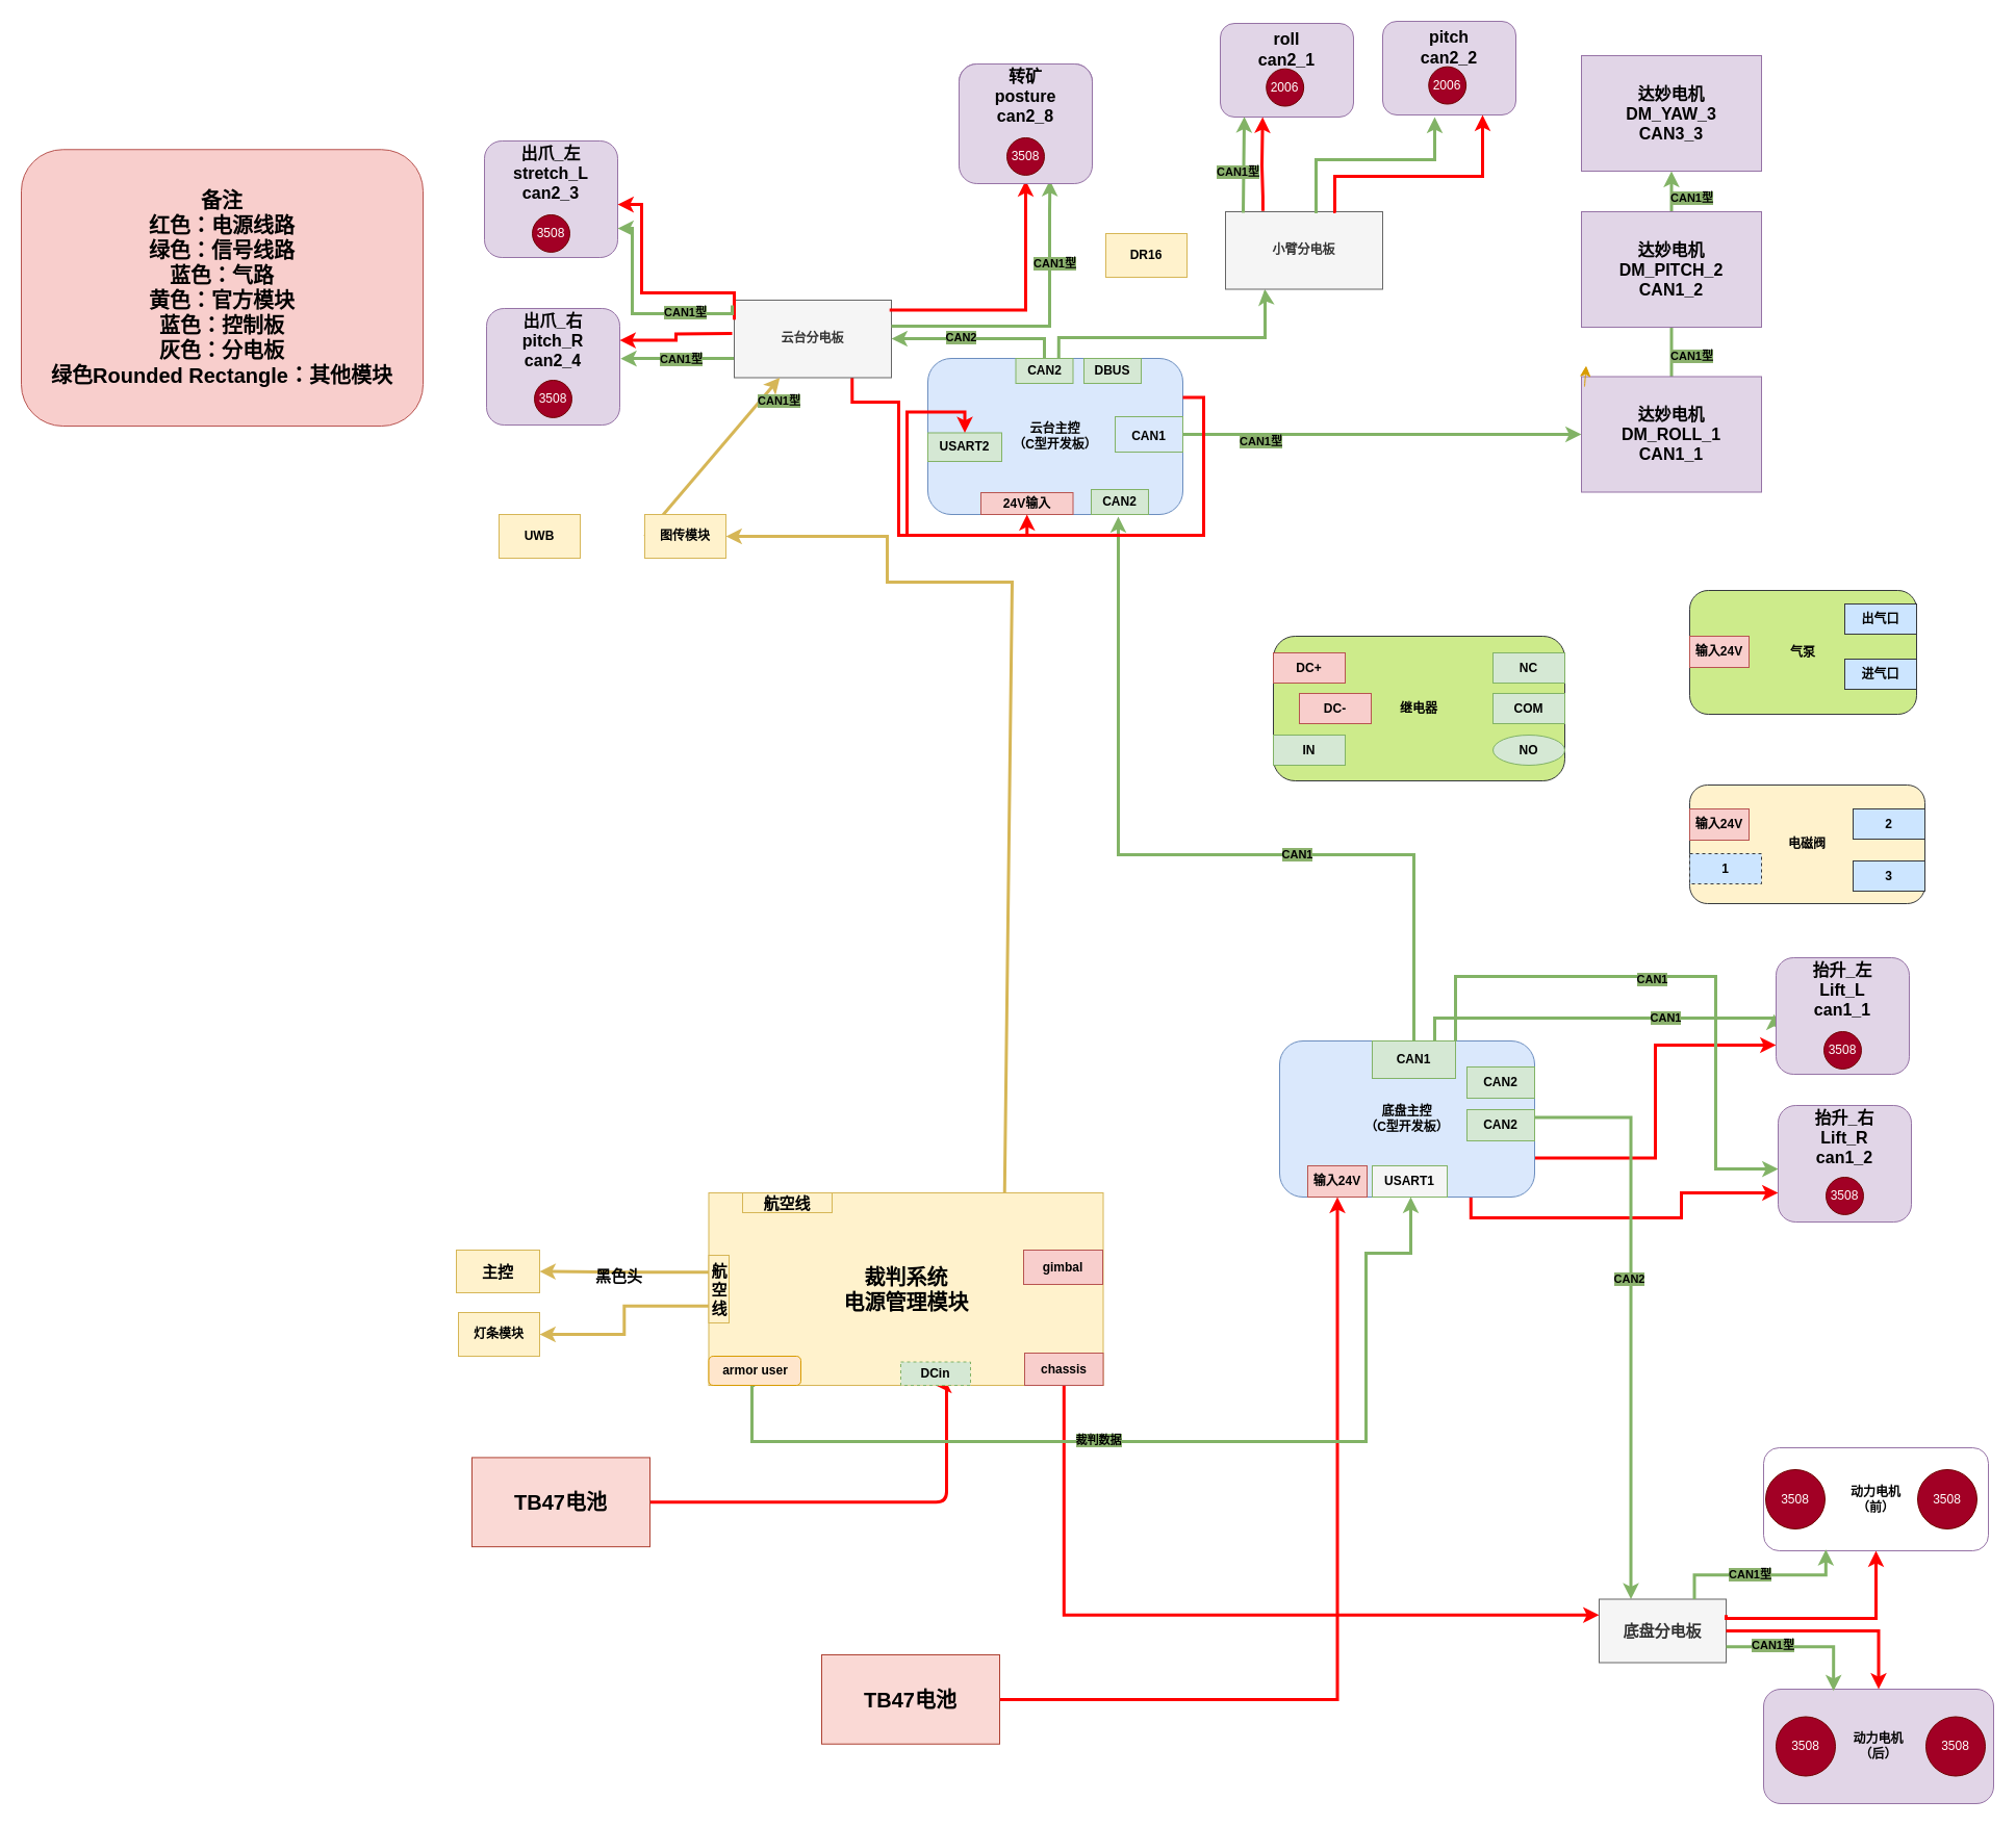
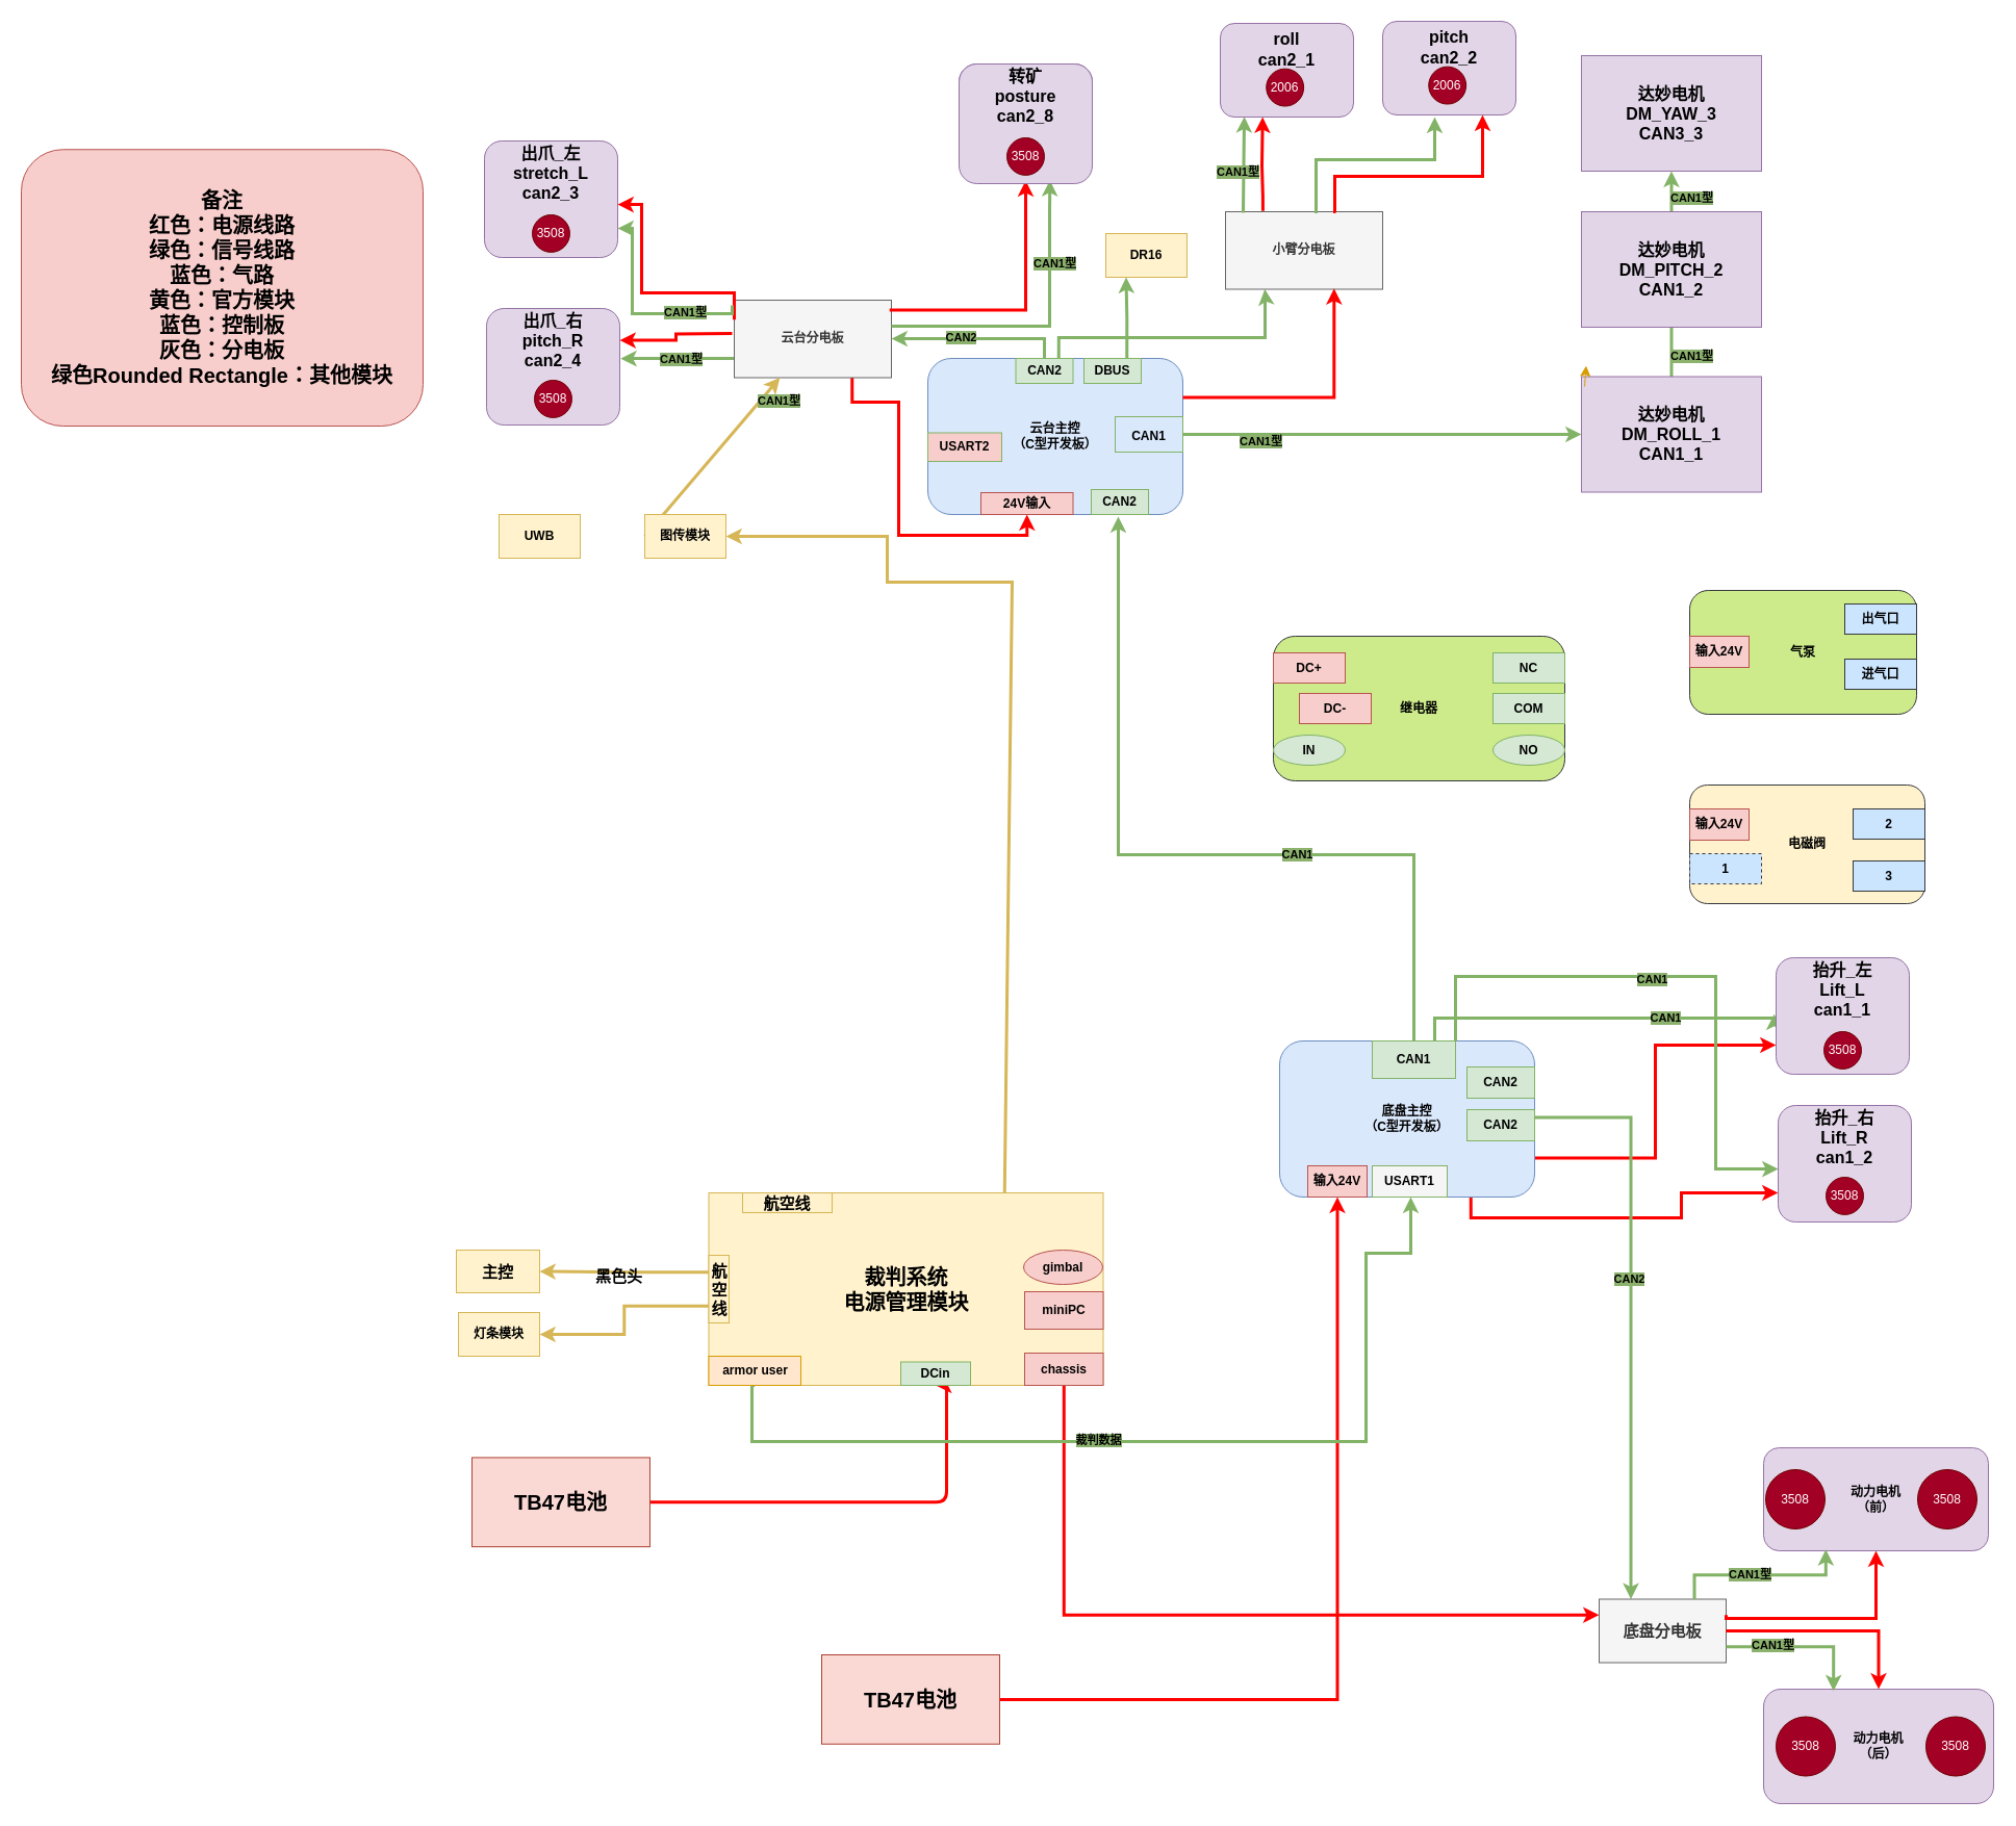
+ <mxCell id="45" style="edgeStyle=orthogonalEdgeStyle;rounded=0;orthogonalLoop=1;jettySize=auto;html=1;exitX=0.75;exitY=0;exitDx=0;exitDy=0;entryX=0.25;entryY=1;entryDx=0;entryDy=0;strokeColor=#82b366;align=center;verticalAlign=middle;fontFamily=Helvetica;fontSize=11;fontColor=default;labelBackgroundColor=default;endArrow=classic;strokeWidth=3;fillColor=#d5e8d4;" edge="1" parent="1" source="46" target="47"><mxGeometry relative="1" as="geometry" /></mxCell>
- <mxCell id="44" value="&lt;b&gt;USART2&lt;/b&gt;" style="rounded=0;whiteSpace=wrap;html=1;fillColor=#d5e8d4;strokeColor=#82b366;" parent="1" vertex="1"><mxGeometry x="891" y="415.5" width="71" height="27.5" as="geometry" /></mxCell>
+ <mxCell id="44" value="&lt;b&gt;USART2&lt;/b&gt;" style="rounded=0;whiteSpace=wrap;html=1;fillColor=#f8cecc;strokeColor=#82b366;" parent="1" vertex="1"><mxGeometry x="891" y="415.5" width="71" height="27.5" as="geometry" /></mxCell>
- <mxCell id="122" style="edgeStyle=orthogonalEdgeStyle;rounded=0;orthogonalLoop=1;jettySize=auto;html=1;exitX=1;exitY=0.25;exitDx=0;exitDy=0;strokeColor=#FF0000;strokeWidth=3;align=center;verticalAlign=middle;fontFamily=Helvetica;fontSize=11;fontColor=default;labelBackgroundColor=default;endArrow=classic;" edge="1" parent="1" source="21" target="44"><mxGeometry relative="1" as="geometry" /></mxCell>
+ <mxCell id="122" style="edgeStyle=orthogonalEdgeStyle;rounded=0;orthogonalLoop=1;jettySize=auto;html=1;exitX=1;exitY=0.25;exitDx=0;exitDy=0;entryX=0.691;entryY=0.991;entryDx=0;entryDy=0;entryPerimeter=0;strokeColor=#FF0000;strokeWidth=3;align=center;verticalAlign=middle;fontFamily=Helvetica;fontSize=11;fontColor=default;labelBackgroundColor=default;endArrow=classic;" edge="1" parent="1" source="21" target="116"><mxGeometry relative="1" as="geometry" /></mxCell>
- <mxCell id="126" value="&lt;font color=&quot;#000000&quot;&gt;&lt;b&gt;IN&lt;/b&gt;&lt;/font&gt;" style="rounded=0;whiteSpace=wrap;html=1;fillColor=#d5e8d4;strokeColor=#82b366;" vertex="1" parent="1"><mxGeometry x="1223" y="706" width="69" height="29" as="geometry" /></mxCell>
+ <mxCell id="126" value="&lt;font color=&quot;#000000&quot;&gt;&lt;b&gt;IN&lt;/b&gt;&lt;/font&gt;" style="ellipse;whiteSpace=wrap;html=1;fillColor=#d5e8d4;strokeColor=#82b366;" vertex="1" parent="1"><mxGeometry x="1223" y="706" width="69" height="29" as="geometry" /></mxCell>
- <mxCell id="13" value="gimbal" style="rounded=0;whiteSpace=wrap;html=1;fillColor=#f8cecc;strokeColor=#b85450;fontStyle=1;fontColor=#000000;" parent="1" vertex="1"><mxGeometry x="983" y="1201" width="76" height="33" as="geometry" /></mxCell>
+ <mxCell id="13" value="gimbal" style="ellipse;whiteSpace=wrap;html=1;fillColor=#f8cecc;strokeColor=#b85450;fontStyle=1;fontColor=#000000;" parent="1" vertex="1"><mxGeometry x="983" y="1201" width="76" height="33" as="geometry" /></mxCell>
+ <mxCell id="9" value="miniPC" style="rounded=0;whiteSpace=wrap;html=1;fillColor=#f8cecc;strokeColor=#b85450;fontStyle=1;fontColor=#000000;" parent="1" vertex="1"><mxGeometry x="984" y="1241" width="75.5" height="36" as="geometry" /></mxCell>
- <mxCell id="69" value="&lt;b&gt;armor user&lt;/b&gt;" style="whiteSpace=wrap;html=1;fillColor=#ffe6cc;strokeColor=#d79b00;rounded=1;" parent="1" vertex="1"><mxGeometry x="680.5" y="1303" width="88.5" height="28" as="geometry" /></mxCell>
+ <mxCell id="69" value="&lt;b&gt;armor user&lt;/b&gt;" style="rounded=0;whiteSpace=wrap;html=1;fillColor=#ffe6cc;strokeColor=#d79b00;" parent="1" vertex="1"><mxGeometry x="680.5" y="1303" width="88.5" height="28" as="geometry" /></mxCell>
- <mxCell id="8" value="&lt;b&gt;DCin&lt;/b&gt;" style="rounded=0;whiteSpace=wrap;html=1;fillColor=#d5e8d4;strokeColor=#82b366;fontColor=#000000;dashed=1;" parent="1" vertex="1"><mxGeometry x="865" y="1308.5" width="67" height="22.5" as="geometry" /></mxCell>
+ <mxCell id="8" value="&lt;b&gt;DCin&lt;/b&gt;" style="rounded=0;whiteSpace=wrap;html=1;fillColor=#d5e8d4;strokeColor=#82b366;fontColor=#000000;" parent="1" vertex="1"><mxGeometry x="865" y="1308.5" width="67" height="22.5" as="geometry" /></mxCell>
- <mxCell id="56" value="动力电机&lt;br&gt;（前）" style="rounded=1;whiteSpace=wrap;html=1;fillColor=#ffffff;strokeColor=#9673a6;fontColor=#000000;fontStyle=1;" parent="54" vertex="1"><mxGeometry x="158" y="162.584" width="216" height="99" as="geometry" /></mxCell>
+ <mxCell id="56" value="动力电机&lt;br&gt;（前）" style="rounded=1;whiteSpace=wrap;html=1;fillColor=#e1d5e7;strokeColor=#9673a6;fontColor=#000000;fontStyle=1" parent="54" vertex="1"><mxGeometry x="158" y="162.584" width="216" height="99" as="geometry" /></mxCell>
